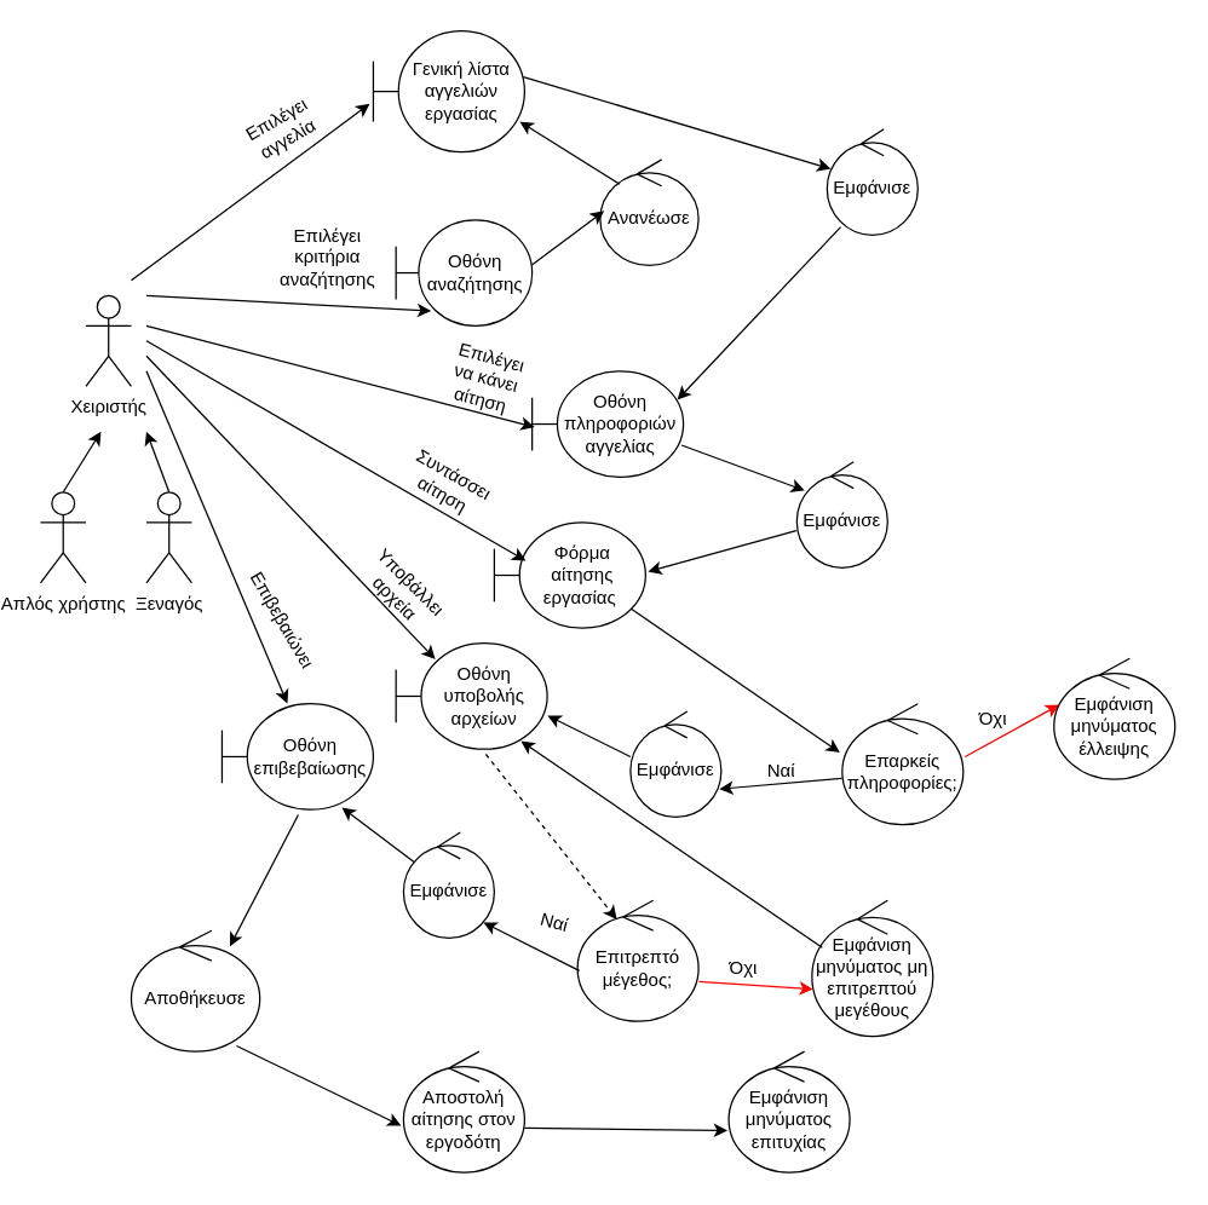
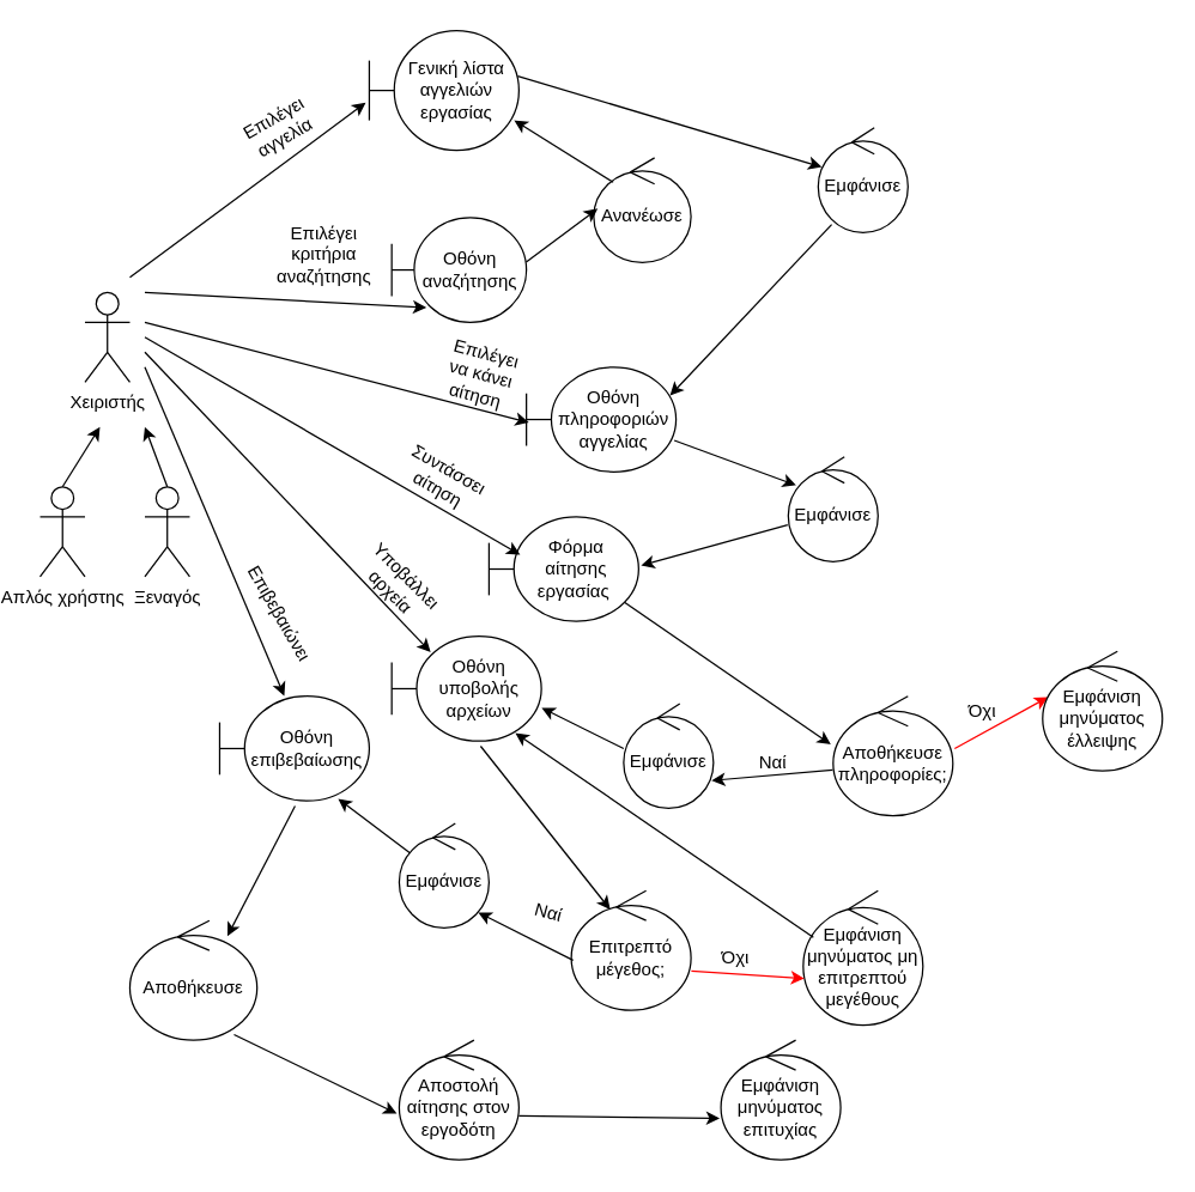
- <mxCell id="24" value="Επαρκείς πληροφορίες;" style="ellipse;shape=umlControl;whiteSpace=wrap;html=1;" parent="1" vertex="1"><mxGeometry x="550" y="465" width="80" height="80" as="geometry" /></mxCell>
+ <mxCell id="24" value="Αποθήκευσε πληροφορίες;" style="ellipse;shape=umlControl;whiteSpace=wrap;html=1;" parent="1" vertex="1"><mxGeometry x="550" y="465" width="80" height="80" as="geometry" /></mxCell>
- <mxCell id="34" value="" style="endArrow=classic;html=1;rounded=0;exitX=0.594;exitY=1.049;exitDx=0;exitDy=0;exitPerimeter=0;entryX=0.325;entryY=0.158;entryDx=0;entryDy=0;entryPerimeter=0;dashed=1;" parent="1" source="29" target="33" edge="1"><mxGeometry width="50" height="50" relative="1" as="geometry"><mxPoint x="390" y="405" as="sourcePoint" /><mxPoint x="440" y="355" as="targetPoint" /></mxGeometry></mxCell>
+ <mxCell id="34" value="" style="endArrow=classic;html=1;rounded=0;exitX=0.594;exitY=1.049;exitDx=0;exitDy=0;exitPerimeter=0;entryX=0.325;entryY=0.158;entryDx=0;entryDy=0;entryPerimeter=0;" parent="1" source="29" target="33" edge="1"><mxGeometry width="50" height="50" relative="1" as="geometry"><mxPoint x="390" y="405" as="sourcePoint" /><mxPoint x="440" y="355" as="targetPoint" /></mxGeometry></mxCell>
